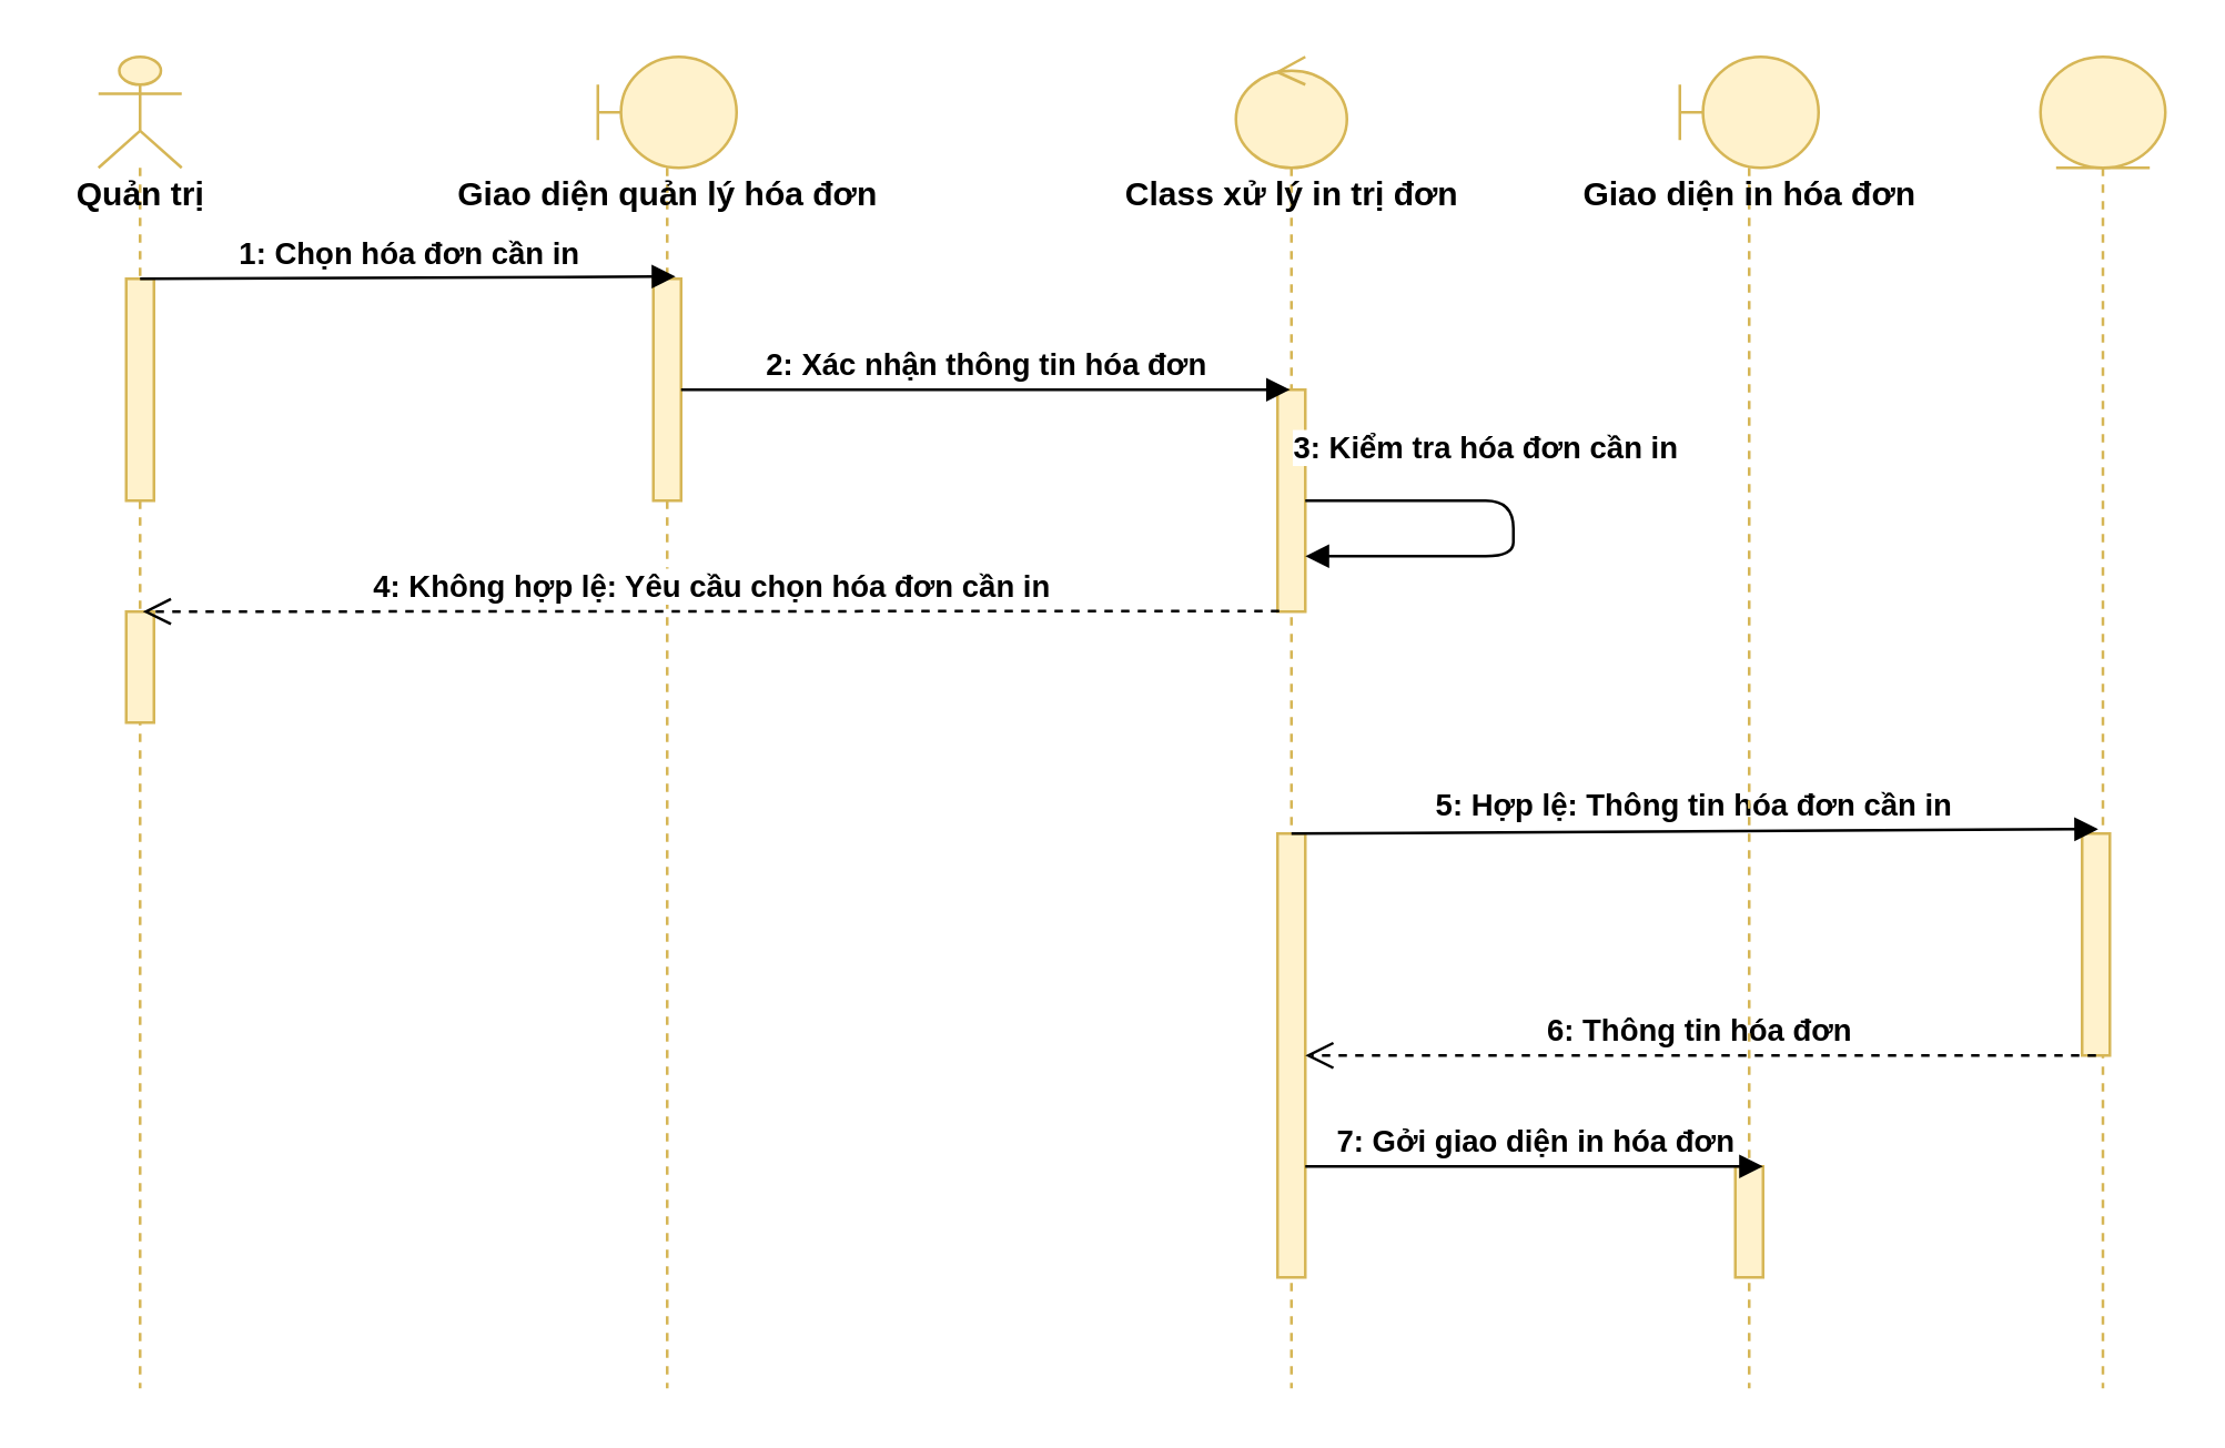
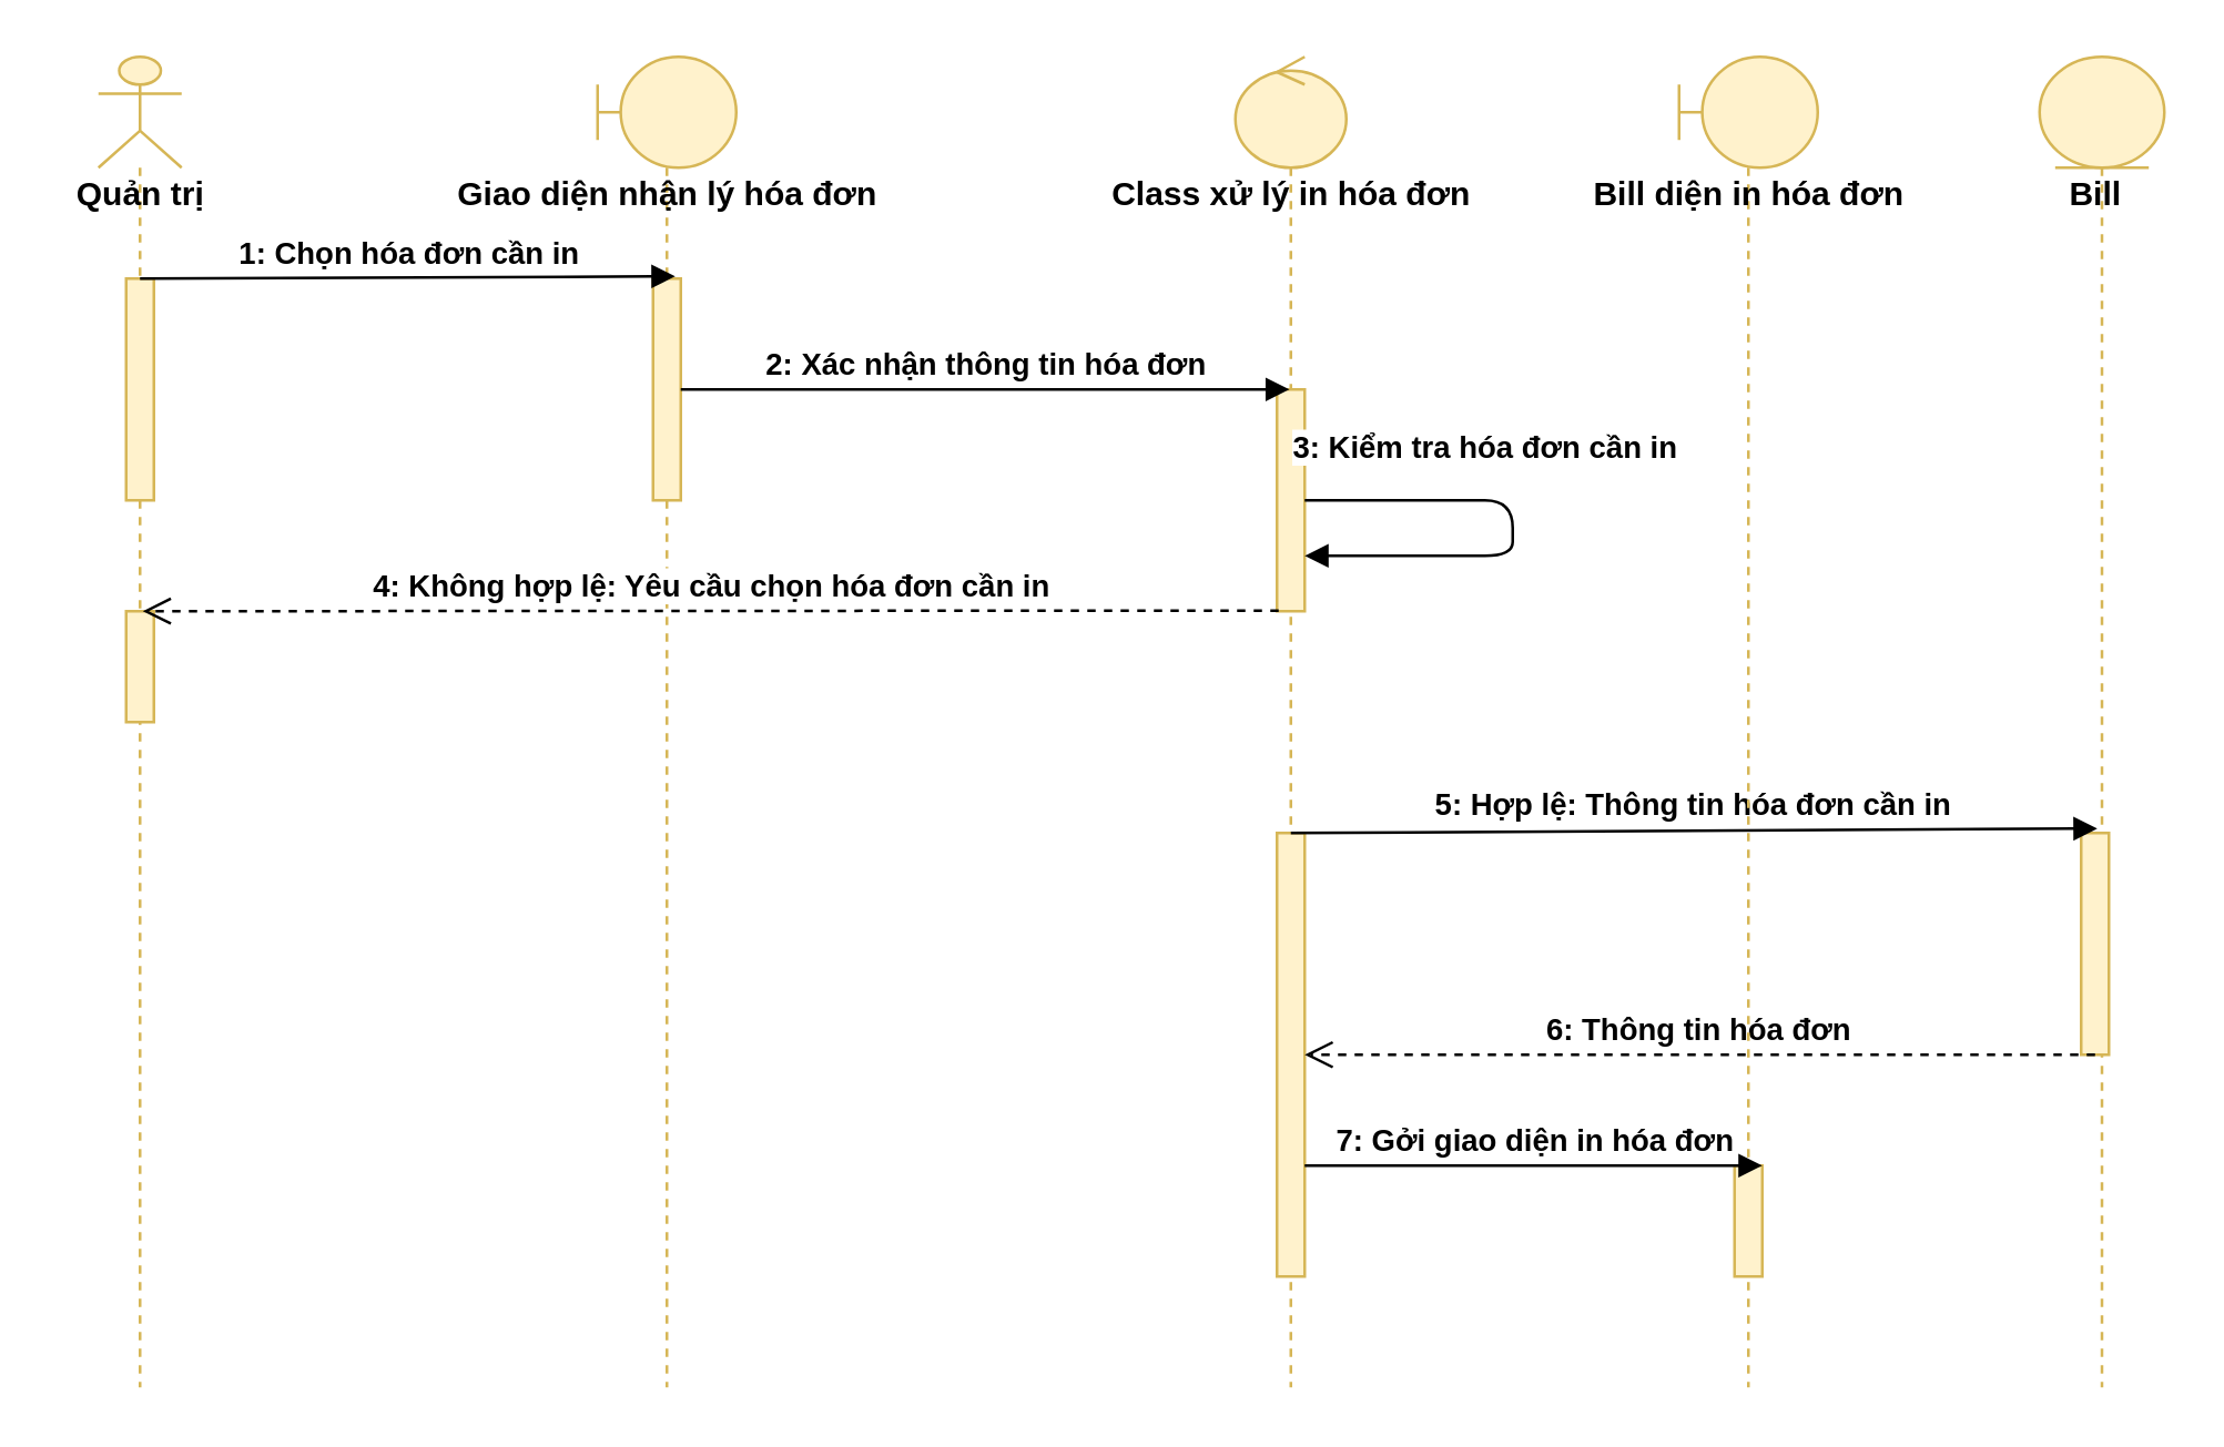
- <mxCell id="8" value="&lt;b&gt;Giao diện quản lý hóa đơn&lt;/b&gt;" style="text;html=1;align=center;verticalAlign=middle;resizable=0;points=[];;autosize=1;" vertex="1" parent="1"><mxGeometry x="155" y="60" width="170" height="20" as="geometry" /></mxCell>
+ <mxCell id="8" value="&lt;b&gt;Giao diện nhận lý hóa đơn&lt;/b&gt;" style="text;html=1;align=center;verticalAlign=middle;resizable=0;points=[];;autosize=1;" vertex="1" parent="1"><mxGeometry x="155" y="60" width="170" height="20" as="geometry" /></mxCell>
- <mxCell id="13" value="&lt;b&gt;Class xử lý in trị đơn&lt;/b&gt;" style="text;html=1;align=center;verticalAlign=middle;resizable=0;points=[];;autosize=1;" vertex="1" parent="1"><mxGeometry x="390" y="60" width="150" height="20" as="geometry" /></mxCell>
+ <mxCell id="13" value="&lt;b&gt;Class xử lý in hóa đơn&lt;/b&gt;" style="text;html=1;align=center;verticalAlign=middle;resizable=0;points=[];;autosize=1;" vertex="1" parent="1"><mxGeometry x="390" y="60" width="150" height="20" as="geometry" /></mxCell>
- <mxCell id="23" value="&lt;b&gt;Giao diện in hóa đơn&lt;/b&gt;" style="text;html=1;align=center;verticalAlign=middle;resizable=0;points=[];;autosize=1;" vertex="1" parent="1"><mxGeometry x="560" y="60" width="140" height="20" as="geometry" /></mxCell>
+ <mxCell id="23" value="&lt;b&gt;Bill diện in hóa đơn&lt;/b&gt;" style="text;html=1;align=center;verticalAlign=middle;resizable=0;points=[];;autosize=1;" vertex="1" parent="1"><mxGeometry x="560" y="60" width="140" height="20" as="geometry" /></mxCell>
+ <mxCell id="15" value="&lt;b&gt;Bill&lt;/b&gt;" style="text;html=1;align=center;verticalAlign=middle;resizable=0;points=[];;autosize=1;" vertex="1" parent="14"><mxGeometry x="5" y="40" width="30" height="20" as="geometry" /></mxCell>
